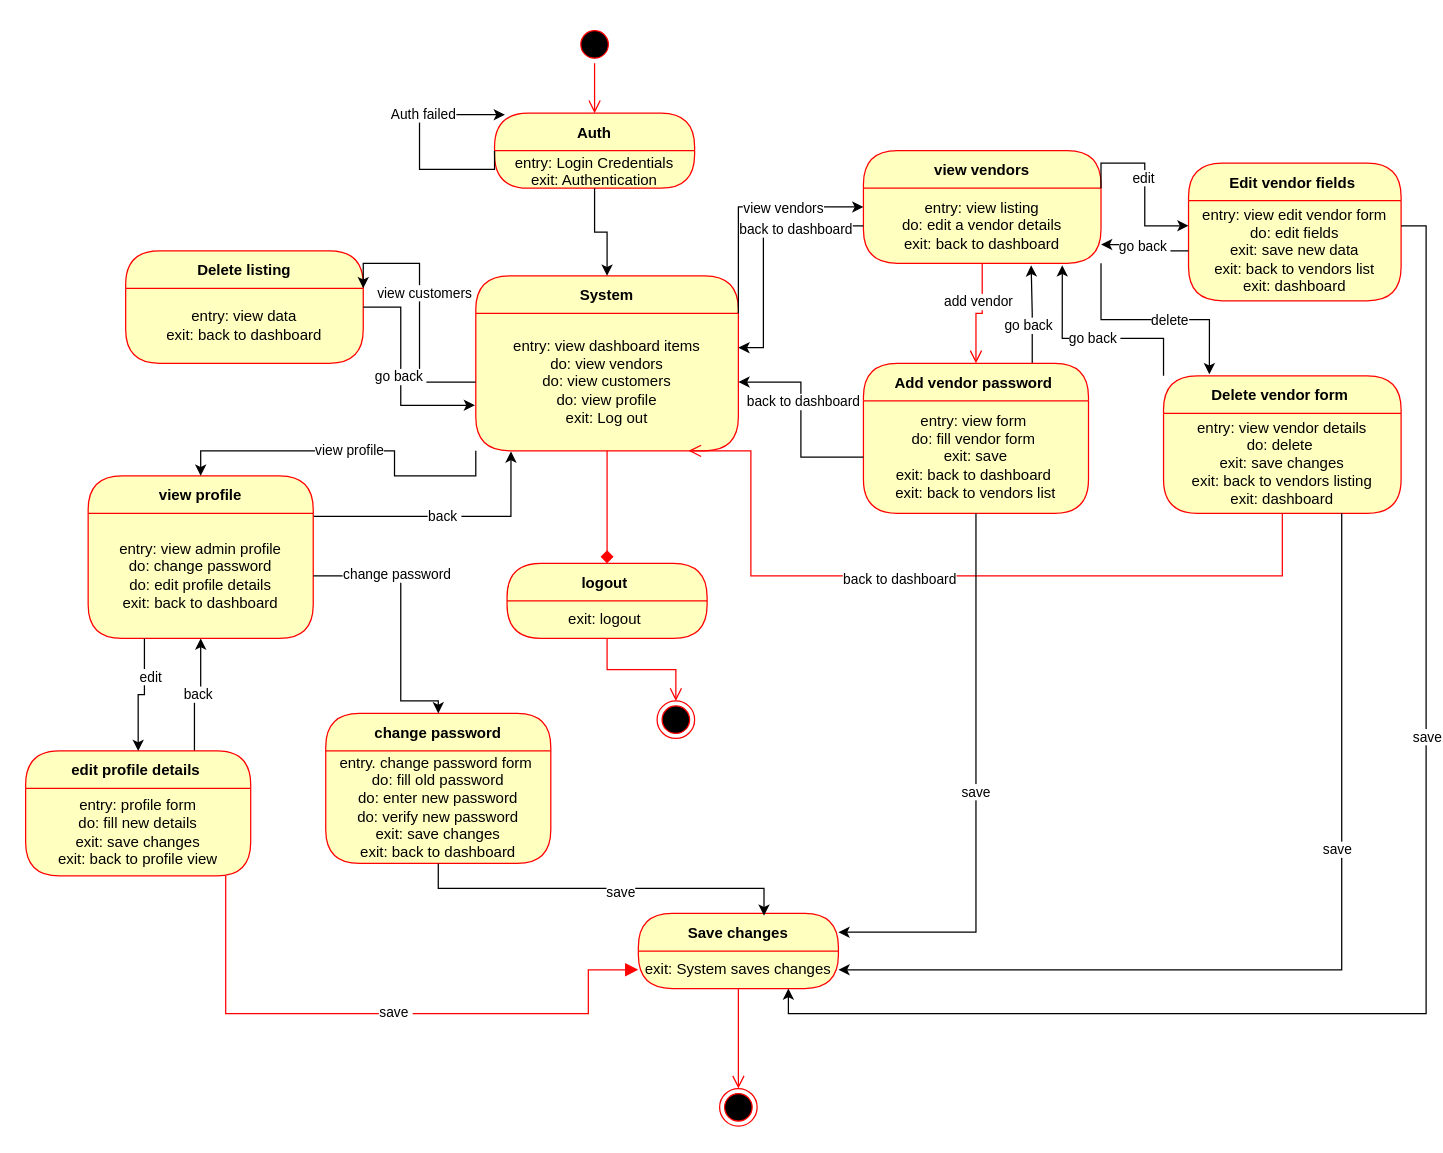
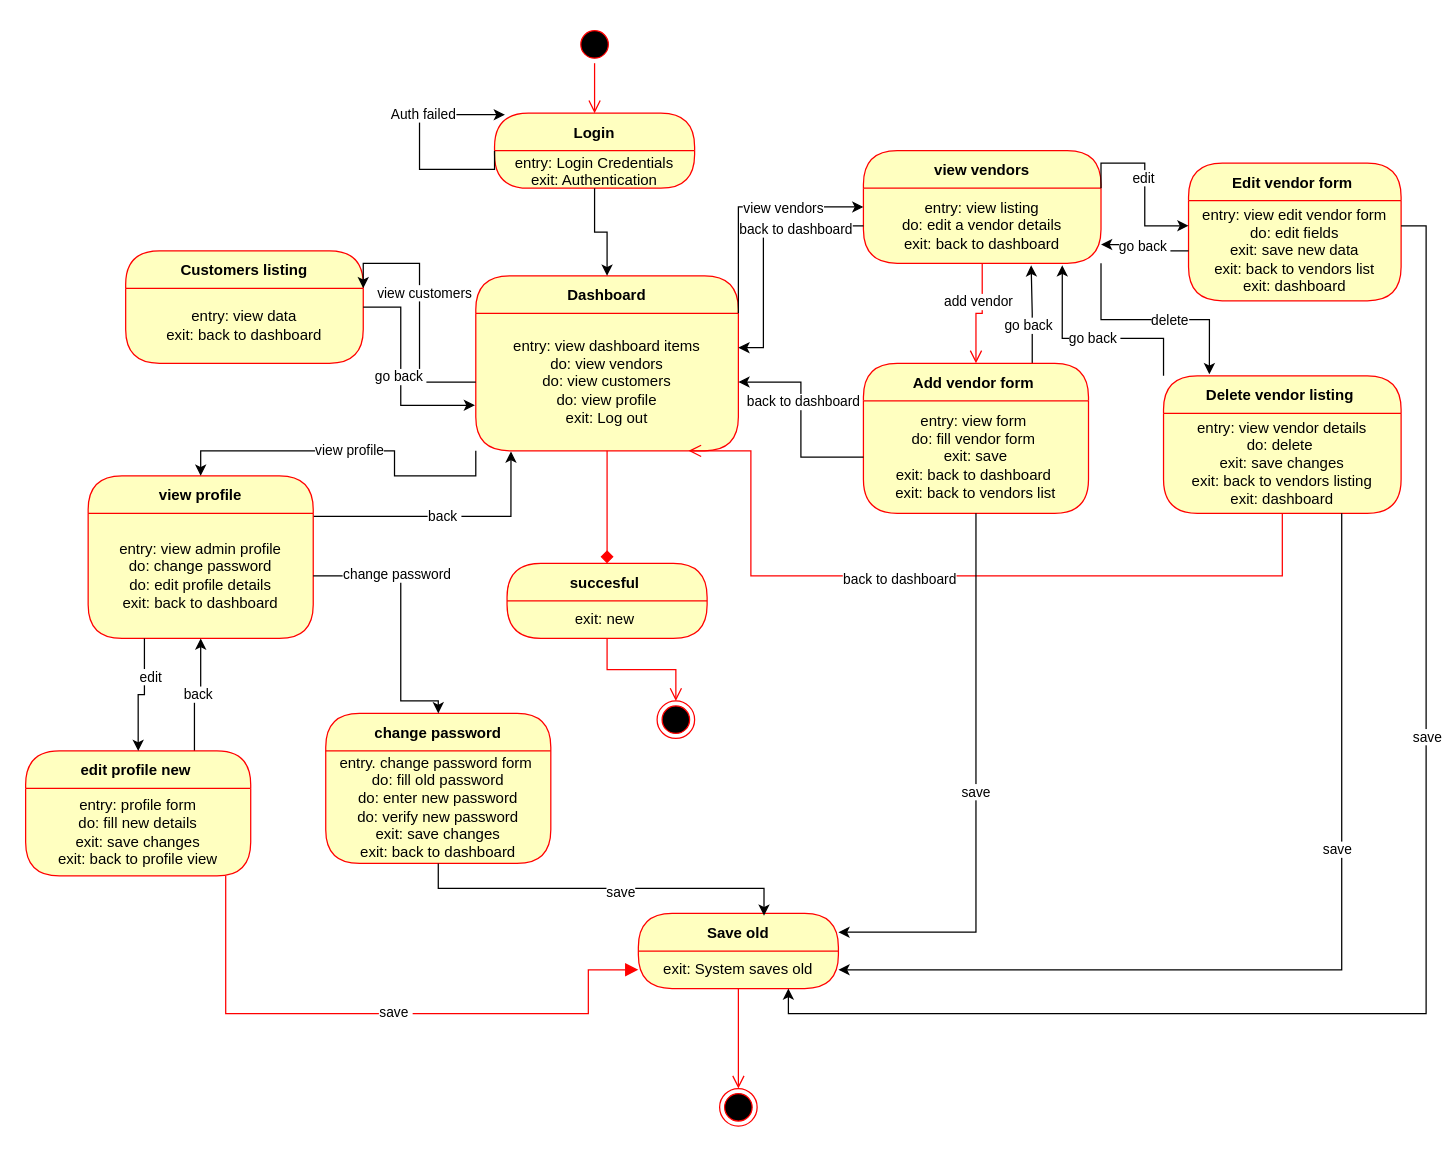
- <mxCell id="4" value="Auth" style="swimlane;fontStyle=1;align=center;verticalAlign=middle;childLayout=stackLayout;horizontal=1;startSize=30;horizontalStack=0;resizeParent=0;resizeLast=1;container=0;fontColor=#000000;collapsible=0;rounded=1;arcSize=30;strokeColor=#ff0000;fillColor=#ffffc0;swimlaneFillColor=#ffffc0;dropTarget=0;" vertex="1" parent="1"><mxGeometry x="395" y="90" width="160" height="60" as="geometry" /></mxCell>
+ <mxCell id="4" value="Login" style="swimlane;fontStyle=1;align=center;verticalAlign=middle;childLayout=stackLayout;horizontal=1;startSize=30;horizontalStack=0;resizeParent=0;resizeLast=1;container=0;fontColor=#000000;collapsible=0;rounded=1;arcSize=30;strokeColor=#ff0000;fillColor=#ffffc0;swimlaneFillColor=#ffffc0;dropTarget=0;" vertex="1" parent="1"><mxGeometry x="395" y="90" width="160" height="60" as="geometry" /></mxCell>
- <mxCell id="25" value="Edit vendor fields " style="swimlane;fontStyle=1;align=center;verticalAlign=middle;childLayout=stackLayout;horizontal=1;startSize=30;horizontalStack=0;resizeParent=0;resizeLast=1;container=0;fontColor=#000000;collapsible=0;rounded=1;arcSize=30;strokeColor=#ff0000;fillColor=#ffffc0;swimlaneFillColor=#ffffc0;dropTarget=0;" vertex="1" parent="1"><mxGeometry x="950" y="130" width="170" height="110" as="geometry" /></mxCell>
+ <mxCell id="25" value="Edit vendor form " style="swimlane;fontStyle=1;align=center;verticalAlign=middle;childLayout=stackLayout;horizontal=1;startSize=30;horizontalStack=0;resizeParent=0;resizeLast=1;container=0;fontColor=#000000;collapsible=0;rounded=1;arcSize=30;strokeColor=#ff0000;fillColor=#ffffc0;swimlaneFillColor=#ffffc0;dropTarget=0;" vertex="1" parent="1"><mxGeometry x="950" y="130" width="170" height="110" as="geometry" /></mxCell>
- <mxCell id="37" value="Delete listing" style="swimlane;fontStyle=1;align=center;verticalAlign=middle;childLayout=stackLayout;horizontal=1;startSize=30;horizontalStack=0;resizeParent=0;resizeLast=1;container=0;fontColor=#000000;collapsible=0;rounded=1;arcSize=30;strokeColor=#ff0000;fillColor=#ffffc0;swimlaneFillColor=#ffffc0;dropTarget=0;" vertex="1" parent="1"><mxGeometry x="100" y="200" width="190" height="90" as="geometry" /></mxCell>
+ <mxCell id="37" value="Customers listing" style="swimlane;fontStyle=1;align=center;verticalAlign=middle;childLayout=stackLayout;horizontal=1;startSize=30;horizontalStack=0;resizeParent=0;resizeLast=1;container=0;fontColor=#000000;collapsible=0;rounded=1;arcSize=30;strokeColor=#ff0000;fillColor=#ffffc0;swimlaneFillColor=#ffffc0;dropTarget=0;" vertex="1" parent="1"><mxGeometry x="100" y="200" width="190" height="90" as="geometry" /></mxCell>
- <mxCell id="8" value="System" style="swimlane;fontStyle=1;align=center;verticalAlign=middle;childLayout=stackLayout;horizontal=1;startSize=30;horizontalStack=0;resizeParent=0;resizeLast=1;container=0;fontColor=#000000;collapsible=0;rounded=1;arcSize=30;strokeColor=#ff0000;fillColor=#ffffc0;swimlaneFillColor=#ffffc0;dropTarget=0;" vertex="1" parent="1"><mxGeometry x="380" y="220" width="210" height="140" as="geometry" /></mxCell>
+ <mxCell id="8" value="Dashboard" style="swimlane;fontStyle=1;align=center;verticalAlign=middle;childLayout=stackLayout;horizontal=1;startSize=30;horizontalStack=0;resizeParent=0;resizeLast=1;container=0;fontColor=#000000;collapsible=0;rounded=1;arcSize=30;strokeColor=#ff0000;fillColor=#ffffc0;swimlaneFillColor=#ffffc0;dropTarget=0;" vertex="1" parent="1"><mxGeometry x="380" y="220" width="210" height="140" as="geometry" /></mxCell>
- <mxCell id="14" value="Add vendor password " style="swimlane;fontStyle=1;align=center;verticalAlign=middle;childLayout=stackLayout;horizontal=1;startSize=30;horizontalStack=0;resizeParent=0;resizeLast=1;container=0;fontColor=#000000;collapsible=0;rounded=1;arcSize=30;strokeColor=#ff0000;fillColor=#ffffc0;swimlaneFillColor=#ffffc0;dropTarget=0;" vertex="1" parent="1"><mxGeometry x="690" y="290" width="180" height="120" as="geometry" /></mxCell>
+ <mxCell id="14" value="Add vendor form " style="swimlane;fontStyle=1;align=center;verticalAlign=middle;childLayout=stackLayout;horizontal=1;startSize=30;horizontalStack=0;resizeParent=0;resizeLast=1;container=0;fontColor=#000000;collapsible=0;rounded=1;arcSize=30;strokeColor=#ff0000;fillColor=#ffffc0;swimlaneFillColor=#ffffc0;dropTarget=0;" vertex="1" parent="1"><mxGeometry x="690" y="290" width="180" height="120" as="geometry" /></mxCell>
- <mxCell id="31" value="Delete vendor form " style="swimlane;fontStyle=1;align=center;verticalAlign=middle;childLayout=stackLayout;horizontal=1;startSize=30;horizontalStack=0;resizeParent=0;resizeLast=1;container=0;fontColor=#000000;collapsible=0;rounded=1;arcSize=30;strokeColor=#ff0000;fillColor=#ffffc0;swimlaneFillColor=#ffffc0;dropTarget=0;" vertex="1" parent="1"><mxGeometry x="930" y="300" width="190" height="110" as="geometry" /></mxCell>
+ <mxCell id="31" value="Delete vendor listing " style="swimlane;fontStyle=1;align=center;verticalAlign=middle;childLayout=stackLayout;horizontal=1;startSize=30;horizontalStack=0;resizeParent=0;resizeLast=1;container=0;fontColor=#000000;collapsible=0;rounded=1;arcSize=30;strokeColor=#ff0000;fillColor=#ffffc0;swimlaneFillColor=#ffffc0;dropTarget=0;" vertex="1" parent="1"><mxGeometry x="930" y="300" width="190" height="110" as="geometry" /></mxCell>
- <mxCell id="71" value="logout " style="swimlane;fontStyle=1;align=center;verticalAlign=middle;childLayout=stackLayout;horizontal=1;startSize=30;horizontalStack=0;resizeParent=0;resizeLast=1;container=0;fontColor=#000000;collapsible=0;rounded=1;arcSize=30;strokeColor=#ff0000;fillColor=#ffffc0;swimlaneFillColor=#ffffc0;dropTarget=0;" vertex="1" parent="1"><mxGeometry x="405" y="450" width="160" height="60" as="geometry" /></mxCell>
+ <mxCell id="71" value="succesful " style="swimlane;fontStyle=1;align=center;verticalAlign=middle;childLayout=stackLayout;horizontal=1;startSize=30;horizontalStack=0;resizeParent=0;resizeLast=1;container=0;fontColor=#000000;collapsible=0;rounded=1;arcSize=30;strokeColor=#ff0000;fillColor=#ffffc0;swimlaneFillColor=#ffffc0;dropTarget=0;" vertex="1" parent="1"><mxGeometry x="405" y="450" width="160" height="60" as="geometry" /></mxCell>
- <mxCell id="72" value="exit: logout&amp;nbsp;" style="text;html=1;strokeColor=none;fillColor=none;align=center;verticalAlign=middle;spacingLeft=4;spacingRight=4;whiteSpace=wrap;overflow=hidden;rotatable=0;fontColor=#000000;" vertex="1" parent="71"><mxGeometry y="30" width="160" height="30" as="geometry" /></mxCell>
+ <mxCell id="72" value="exit: new&amp;nbsp;" style="text;html=1;strokeColor=none;fillColor=none;align=center;verticalAlign=middle;spacingLeft=4;spacingRight=4;whiteSpace=wrap;overflow=hidden;rotatable=0;fontColor=#000000;" vertex="1" parent="71"><mxGeometry y="30" width="160" height="30" as="geometry" /></mxCell>
- <mxCell id="65" value="edit profile details " style="swimlane;fontStyle=1;align=center;verticalAlign=middle;childLayout=stackLayout;horizontal=1;startSize=30;horizontalStack=0;resizeParent=0;resizeLast=1;container=0;fontColor=#000000;collapsible=0;rounded=1;arcSize=30;strokeColor=#ff0000;fillColor=#ffffc0;swimlaneFillColor=#ffffc0;dropTarget=0;" vertex="1" parent="1"><mxGeometry x="20" y="600" width="180" height="100" as="geometry" /></mxCell>
+ <mxCell id="65" value="edit profile new " style="swimlane;fontStyle=1;align=center;verticalAlign=middle;childLayout=stackLayout;horizontal=1;startSize=30;horizontalStack=0;resizeParent=0;resizeLast=1;container=0;fontColor=#000000;collapsible=0;rounded=1;arcSize=30;strokeColor=#ff0000;fillColor=#ffffc0;swimlaneFillColor=#ffffc0;dropTarget=0;" vertex="1" parent="1"><mxGeometry x="20" y="600" width="180" height="100" as="geometry" /></mxCell>
- <mxCell id="49" value="Save changes" style="swimlane;fontStyle=1;align=center;verticalAlign=middle;childLayout=stackLayout;horizontal=1;startSize=30;horizontalStack=0;resizeParent=0;resizeLast=1;container=0;fontColor=#000000;collapsible=0;rounded=1;arcSize=30;strokeColor=#ff0000;fillColor=#ffffc0;swimlaneFillColor=#ffffc0;dropTarget=0;" vertex="1" parent="1"><mxGeometry x="510" y="730" width="160" height="60" as="geometry" /></mxCell>
+ <mxCell id="49" value="Save old" style="swimlane;fontStyle=1;align=center;verticalAlign=middle;childLayout=stackLayout;horizontal=1;startSize=30;horizontalStack=0;resizeParent=0;resizeLast=1;container=0;fontColor=#000000;collapsible=0;rounded=1;arcSize=30;strokeColor=#ff0000;fillColor=#ffffc0;swimlaneFillColor=#ffffc0;dropTarget=0;" vertex="1" parent="1"><mxGeometry x="510" y="730" width="160" height="60" as="geometry" /></mxCell>
- <mxCell id="50" value="exit: System saves changes" style="text;html=1;strokeColor=none;fillColor=none;align=center;verticalAlign=middle;spacingLeft=4;spacingRight=4;whiteSpace=wrap;overflow=hidden;rotatable=0;fontColor=#000000;" vertex="1" parent="49"><mxGeometry y="30" width="160" height="30" as="geometry" /></mxCell>
+ <mxCell id="50" value="exit: System saves old" style="text;html=1;strokeColor=none;fillColor=none;align=center;verticalAlign=middle;spacingLeft=4;spacingRight=4;whiteSpace=wrap;overflow=hidden;rotatable=0;fontColor=#000000;" vertex="1" parent="49"><mxGeometry y="30" width="160" height="30" as="geometry" /></mxCell>
